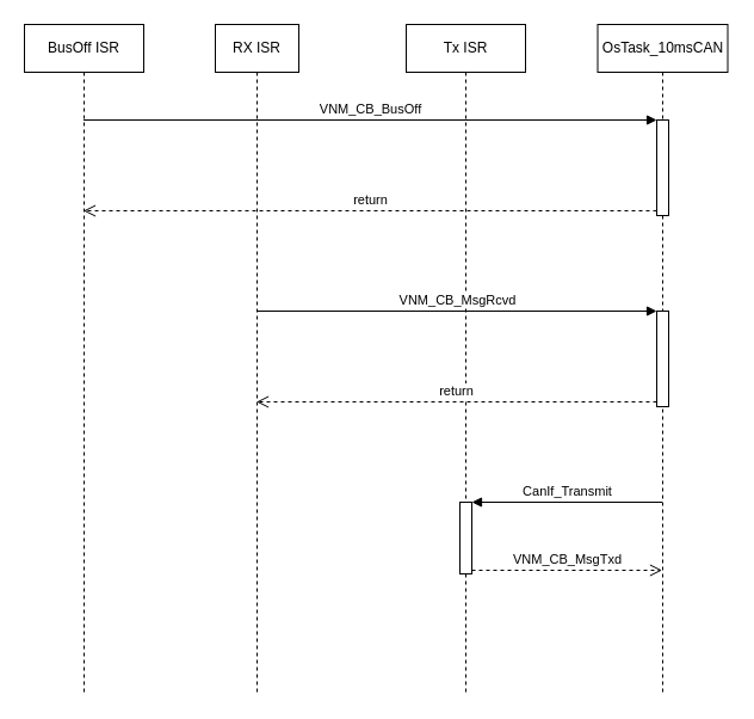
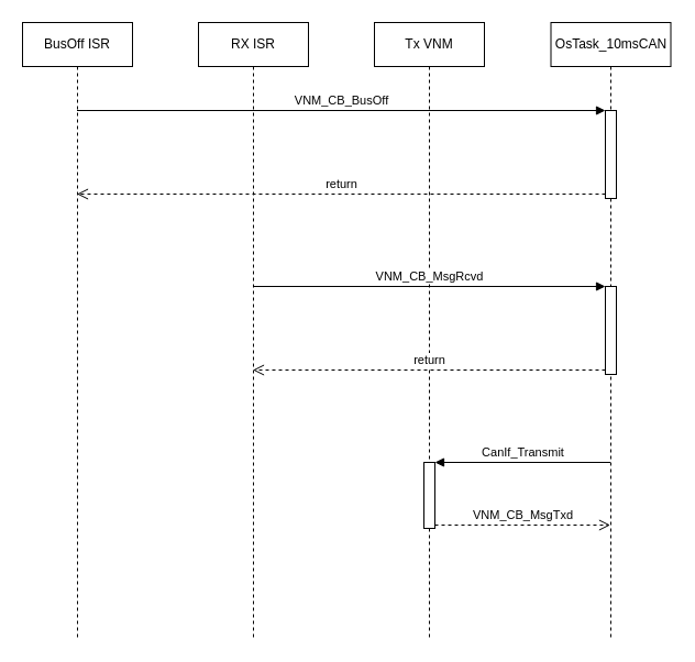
- <mxCell id="4" value="Tx ISR" style="shape=umlLifeline;perimeter=lifelinePerimeter;whiteSpace=wrap;html=1;container=1;collapsible=0;recursiveResize=0;outlineConnect=0;" parent="1" vertex="1"><mxGeometry x="340" y="20" width="100" height="560" as="geometry" /></mxCell>
+ <mxCell id="4" value="Tx VNM" style="shape=umlLifeline;perimeter=lifelinePerimeter;whiteSpace=wrap;html=1;container=1;collapsible=0;recursiveResize=0;outlineConnect=0;" parent="1" vertex="1"><mxGeometry x="340" y="20" width="100" height="560" as="geometry" /></mxCell>
- <mxCell id="2" value="RX ISR" style="shape=umlLifeline;perimeter=lifelinePerimeter;whiteSpace=wrap;html=1;container=1;collapsible=0;recursiveResize=0;outlineConnect=0;" parent="1" vertex="1"><mxGeometry x="180" y="20" width="70" height="560" as="geometry" /></mxCell>
+ <mxCell id="2" value="RX ISR" style="shape=umlLifeline;perimeter=lifelinePerimeter;whiteSpace=wrap;html=1;container=1;collapsible=0;recursiveResize=0;outlineConnect=0;" parent="1" vertex="1"><mxGeometry x="180" y="20" width="100" height="560" as="geometry" /></mxCell>
